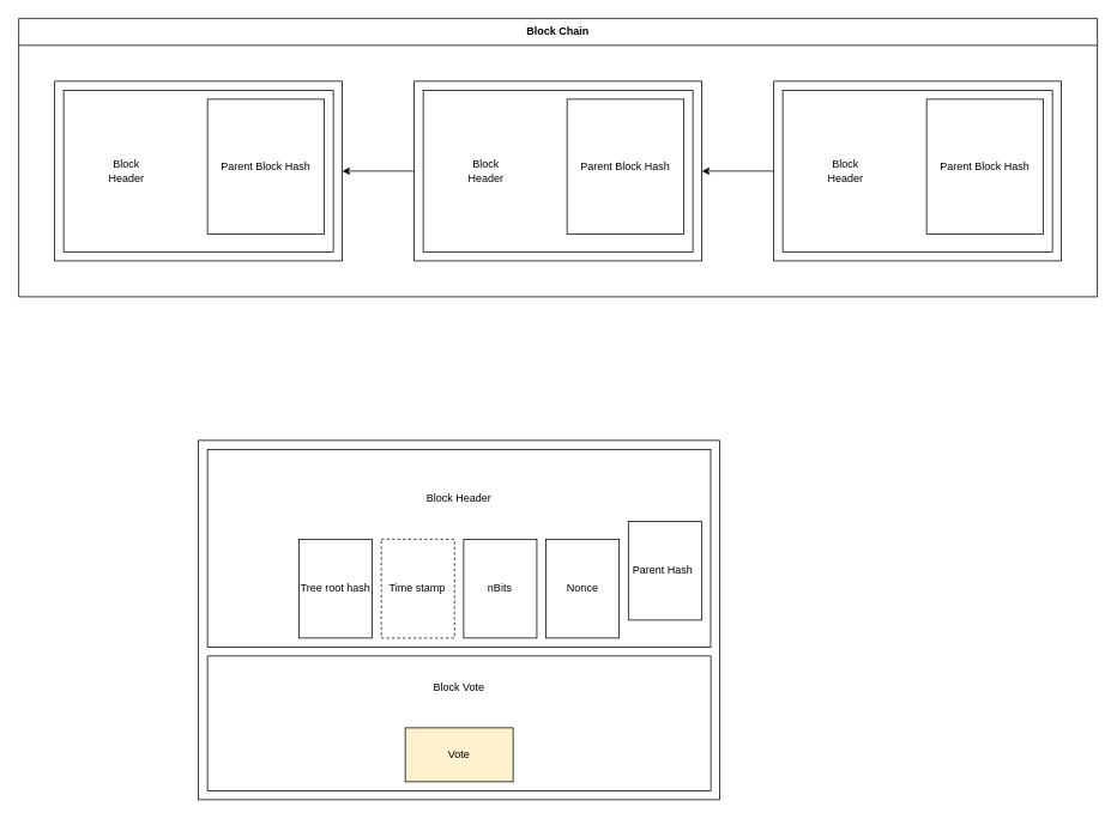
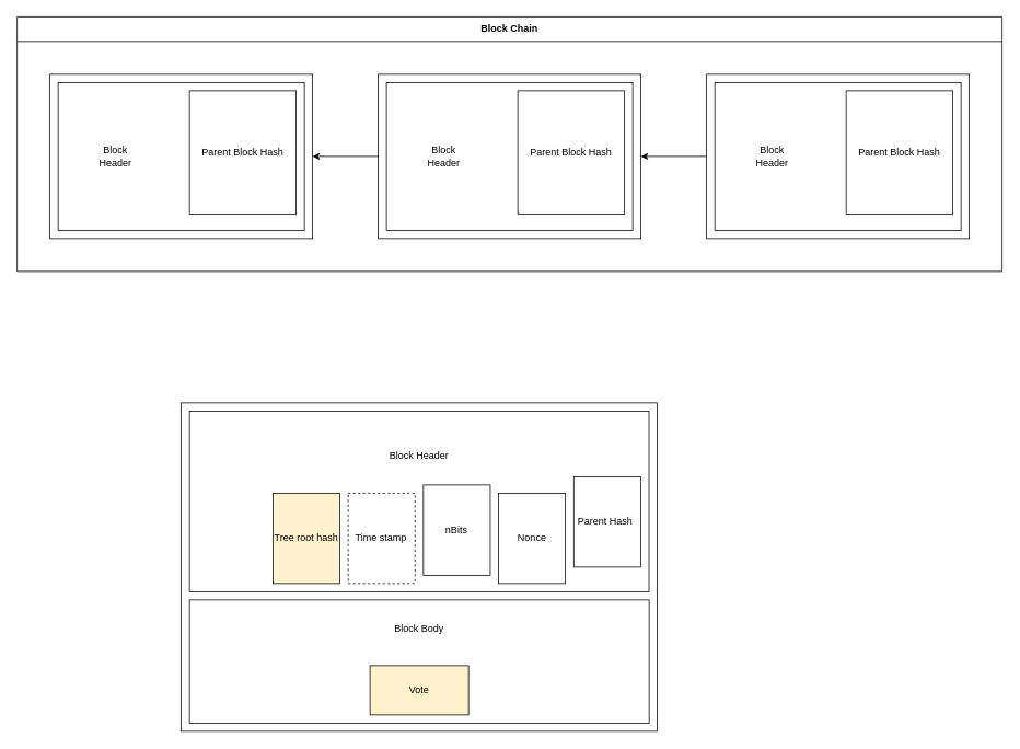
- <mxCell id="23" value="Tree root hash" style="rounded=0;whiteSpace=wrap;html=1;container=0;" parent="20" vertex="1"><mxGeometry x="111.874" y="110" width="81.429" height="110" as="geometry" /></mxCell>
+ <mxCell id="23" value="Tree root hash" style="rounded=0;whiteSpace=wrap;html=1;container=0;fillColor=#fff2cc;" parent="20" vertex="1"><mxGeometry x="111.874" y="110" width="81.429" height="110" as="geometry" /></mxCell>
- <mxCell id="25" value="nBits" style="rounded=0;whiteSpace=wrap;html=1;container=0;" parent="20" vertex="1"><mxGeometry x="295.089" y="110" width="81.429" height="110" as="geometry" /></mxCell>
+ <mxCell id="25" value="nBits" style="rounded=0;whiteSpace=wrap;html=1;container=0;" parent="20" vertex="1"><mxGeometry x="295.089" y="100" width="81.429" height="110" as="geometry" /></mxCell>
- <mxCell id="31" value="Block Vote" style="text;html=1;strokeColor=none;fillColor=none;align=center;verticalAlign=middle;whiteSpace=wrap;rounded=0;" parent="20" vertex="1"><mxGeometry x="245.04" y="260" width="90.09" height="30" as="geometry" /></mxCell>
+ <mxCell id="31" value="Block Body" style="text;html=1;strokeColor=none;fillColor=none;align=center;verticalAlign=middle;whiteSpace=wrap;rounded=0;" parent="20" vertex="1"><mxGeometry x="245.04" y="260" width="90.09" height="30" as="geometry" /></mxCell>
